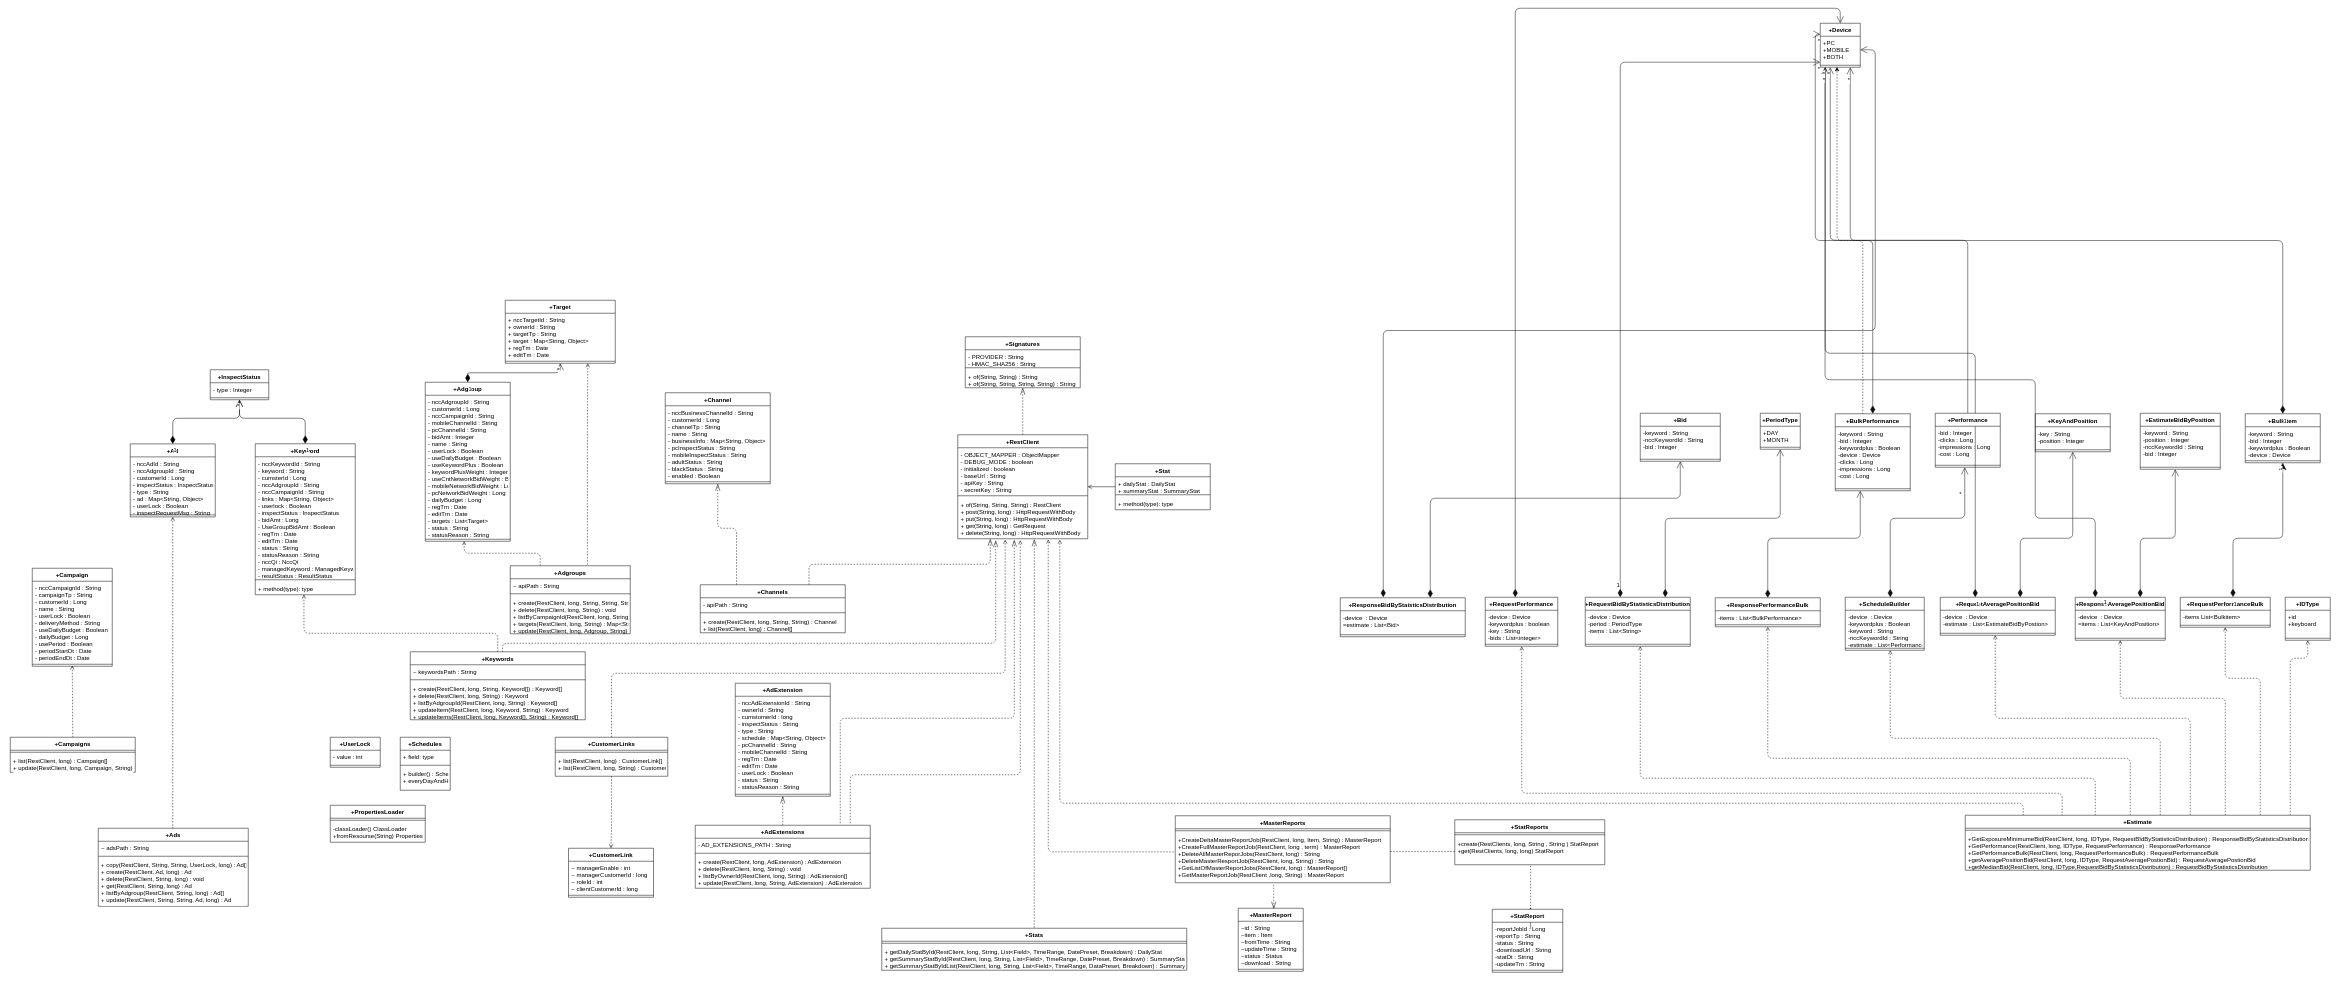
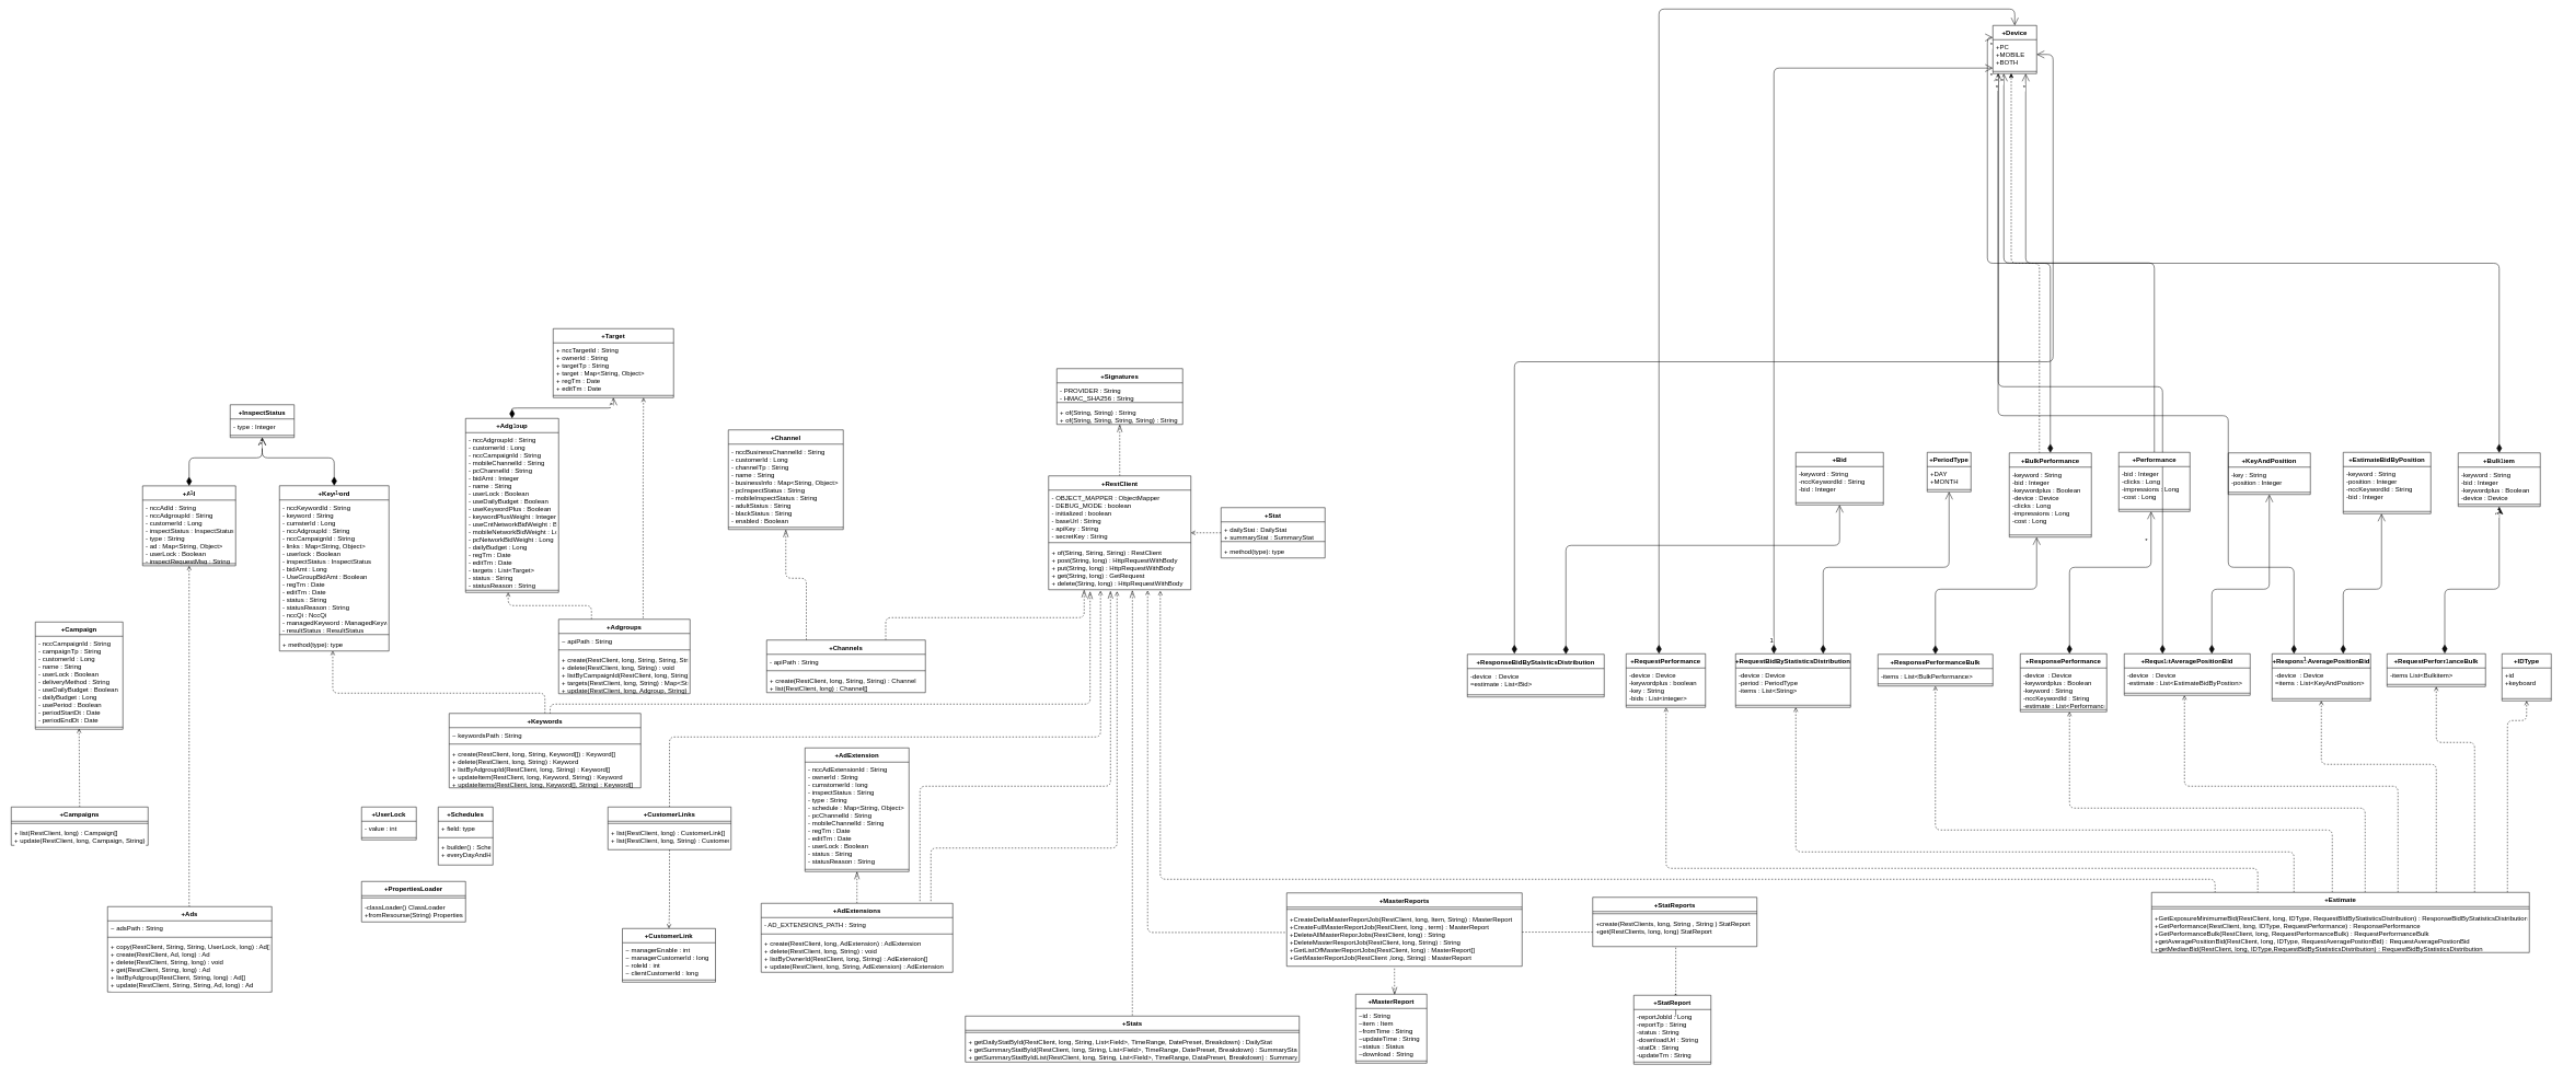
- <mxCell id="137" style="edgeStyle=orthogonalEdgeStyle;orthogonalLoop=1;jettySize=auto;html=1;dashed=0;fontSize=11;verticalAlign=middle;endFill=0;endArrow=open;startArrow=none;" parent="1" source="174" target="125" edge="1"><mxGeometry relative="1" as="geometry"><mxPoint x="2130" y="1148" as="targetPoint" /></mxGeometry></mxCell>
+ <mxCell id="137" style="edgeStyle=orthogonalEdgeStyle;orthogonalLoop=1;jettySize=auto;html=1;dashed=1;fontSize=11;verticalAlign=middle;endFill=0;endArrow=open;startArrow=none;" parent="1" source="174" target="125" edge="1"><mxGeometry relative="1" as="geometry"><mxPoint x="2130" y="1148" as="targetPoint" /></mxGeometry></mxCell>
- <mxCell id="200" value="+ScheduleBuilder" style="swimlane;fontStyle=1;align=center;verticalAlign=top;childLayout=stackLayout;horizontal=1;startSize=26;horizontalStack=0;resizeParent=1;resizeParentMax=0;resizeLast=0;collapsible=1;marginBottom=0;" parent="1" vertex="1"><mxGeometry x="3690" y="1168" width="158" height="106" as="geometry" /></mxCell>
+ <mxCell id="200" value="+ResponsePerformance" style="swimlane;fontStyle=1;align=center;verticalAlign=top;childLayout=stackLayout;horizontal=1;startSize=26;horizontalStack=0;resizeParent=1;resizeParentMax=0;resizeLast=0;collapsible=1;marginBottom=0;" parent="1" vertex="1"><mxGeometry x="3690" y="1168" width="158" height="106" as="geometry" /></mxCell>
